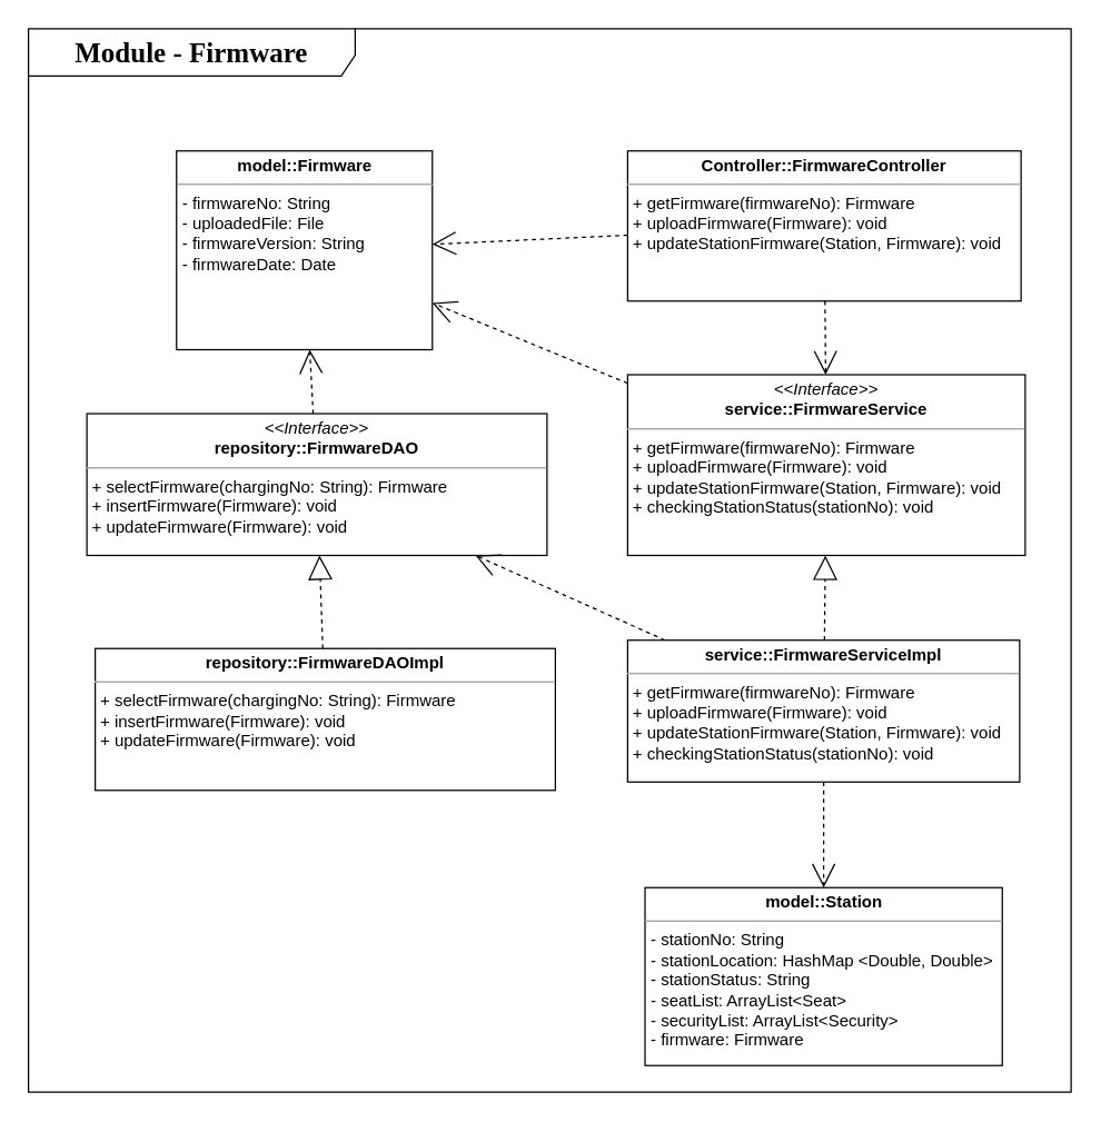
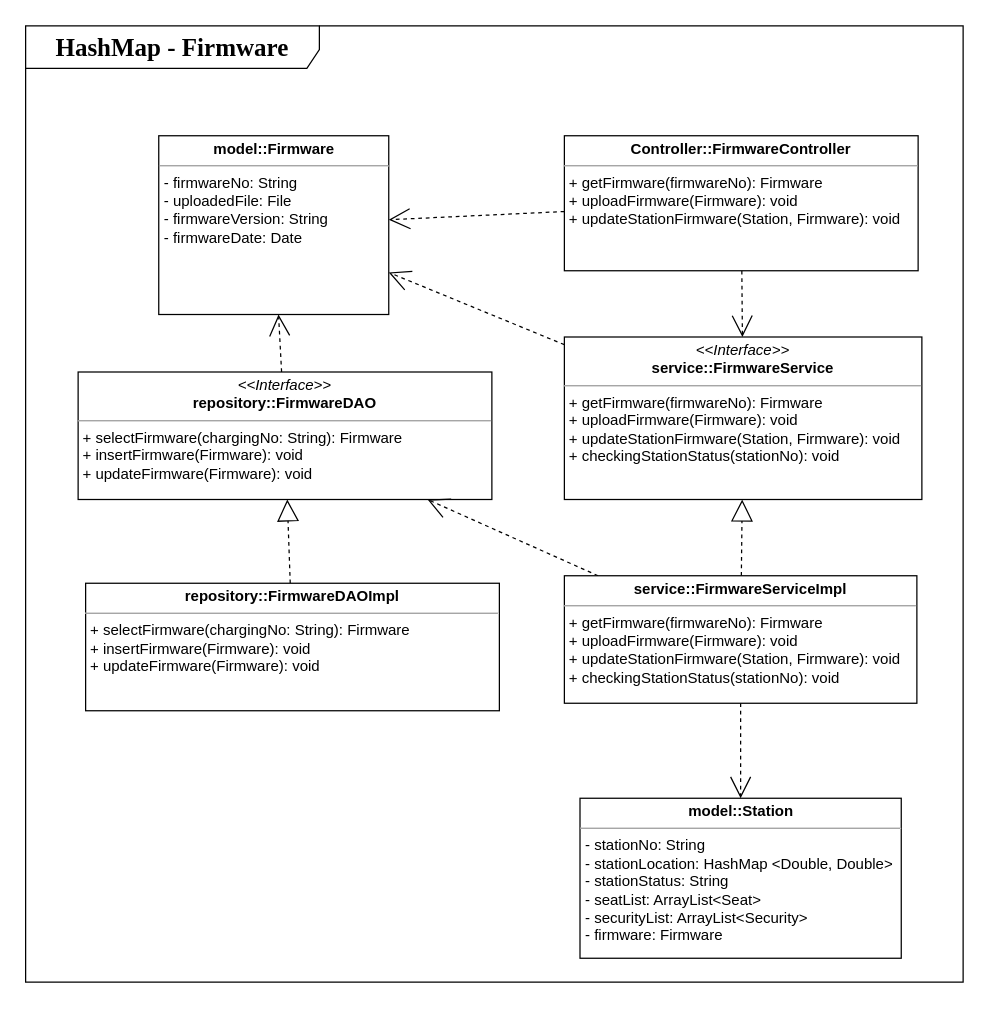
- <mxCell id="2" value="&lt;b&gt;Module - Firmware&lt;/b&gt;" style="shape=umlFrame;whiteSpace=wrap;html=1;pointerEvents=0;hachureGap=4;fontFamily=Architects Daughter;fontSource=https%3A%2F%2Ffonts.googleapis.com%2Fcss%3Ffamily%3DArchitects%2BDaughter;fontSize=20;width=235;height=34;labelBackgroundColor=none;rounded=0;" parent="1" vertex="1"><mxGeometry x="20" y="20" width="750" height="765" as="geometry" /></mxCell>
+ <mxCell id="2" value="&lt;b&gt;HashMap - Firmware&lt;/b&gt;" style="shape=umlFrame;whiteSpace=wrap;html=1;pointerEvents=0;hachureGap=4;fontFamily=Architects Daughter;fontSource=https%3A%2F%2Ffonts.googleapis.com%2Fcss%3Ffamily%3DArchitects%2BDaughter;fontSize=20;width=235;height=34;labelBackgroundColor=none;rounded=0;" parent="1" vertex="1"><mxGeometry x="20" y="20" width="750" height="765" as="geometry" /></mxCell>
